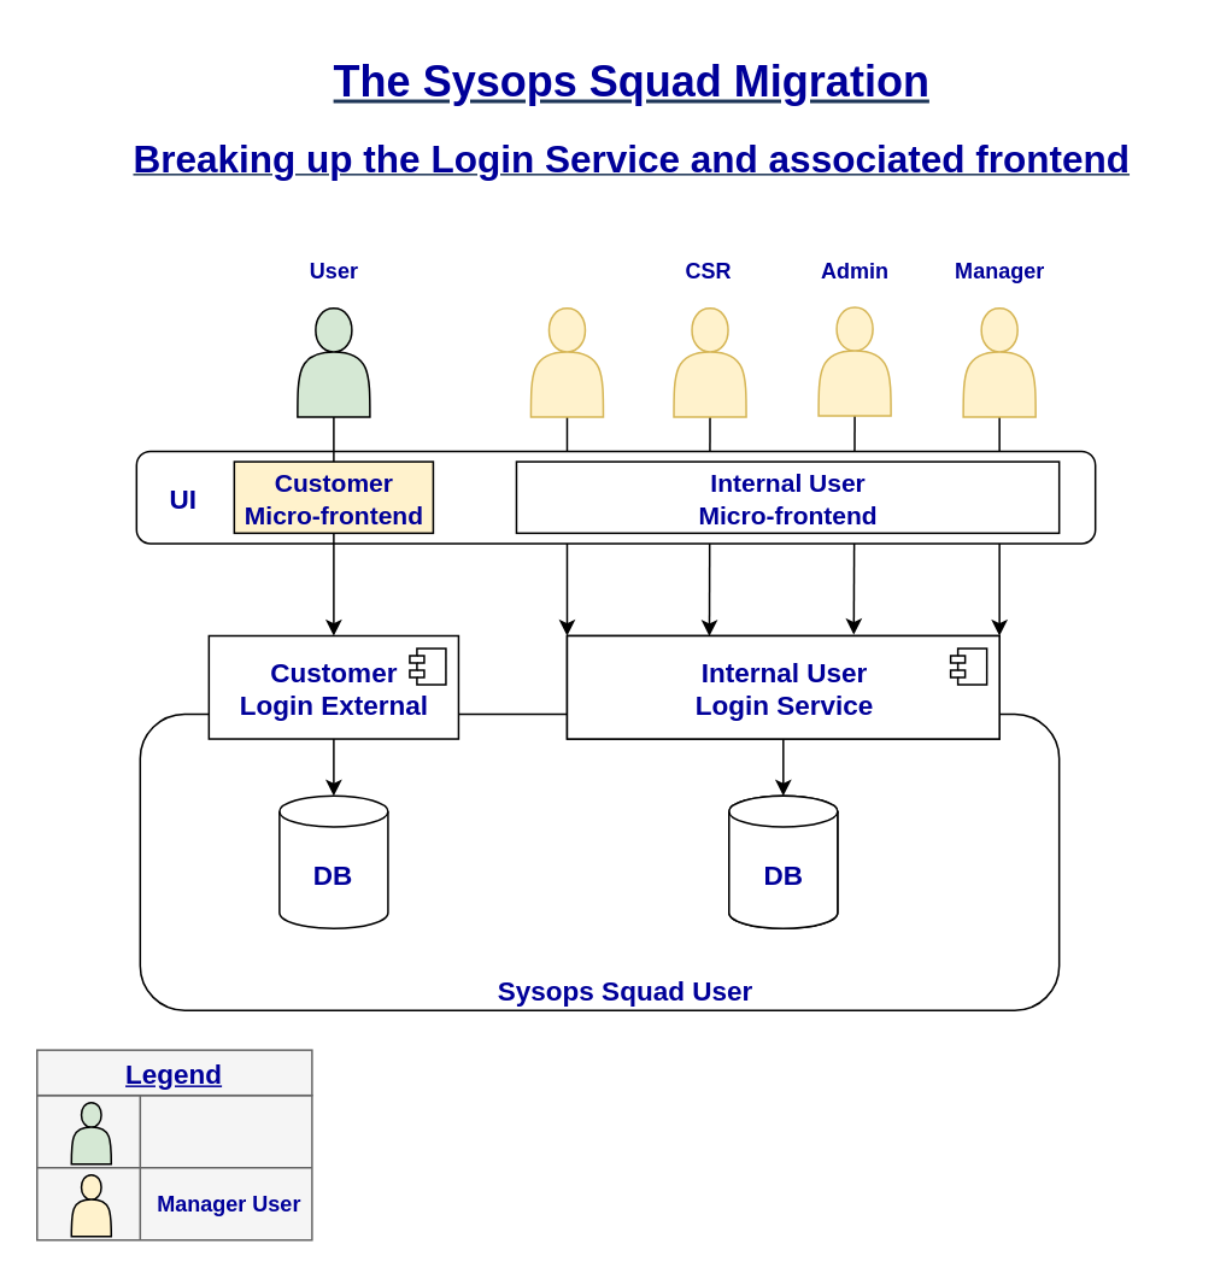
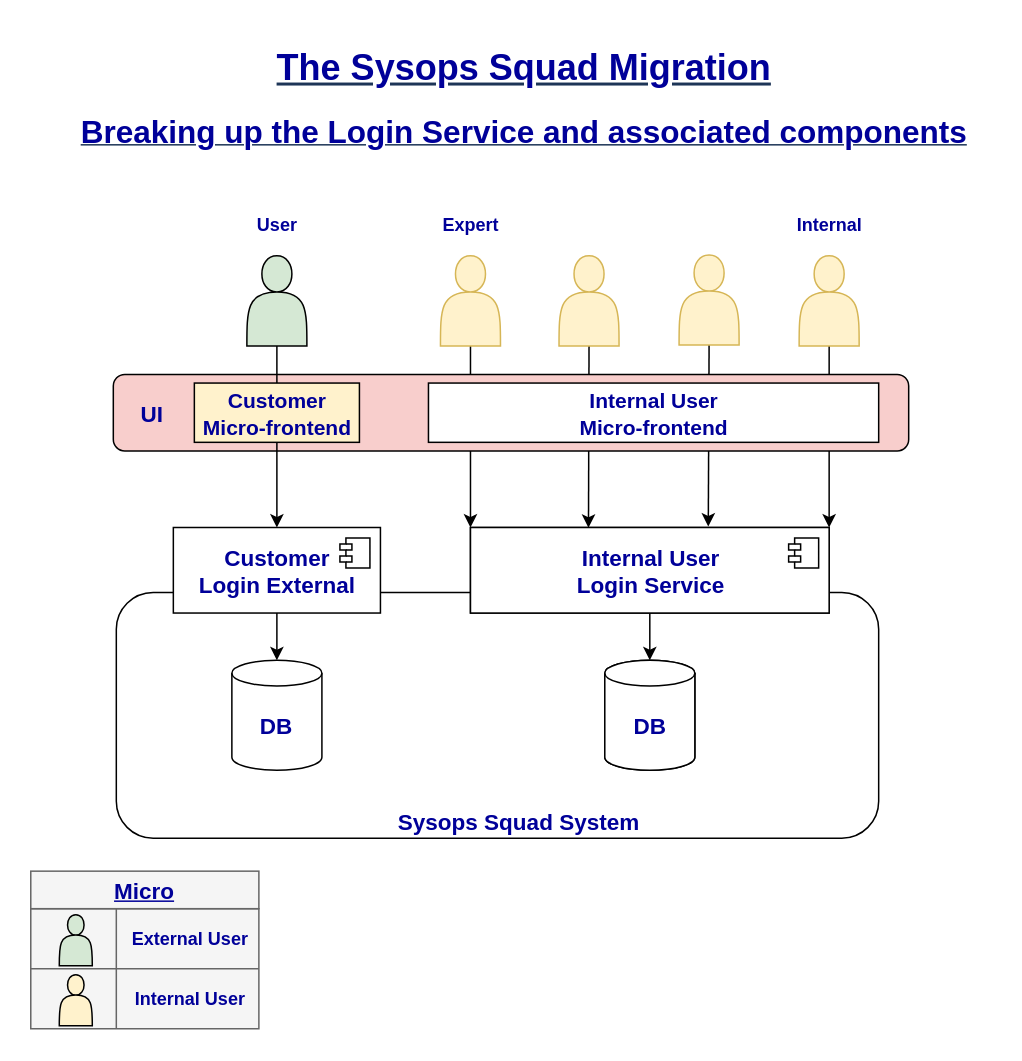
- <mxCell id="22" value="&lt;h1&gt;&lt;b style=&quot;color: rgb(0 , 0 , 153)&quot;&gt;&lt;font style=&quot;font-size: 24px&quot;&gt;The Sysops Squad Migration&lt;/font&gt;&lt;/b&gt;&lt;/h1&gt;&lt;h3&gt;&lt;font color=&quot;#000099&quot; size=&quot;1&quot;&gt;&lt;b style=&quot;font-size: 21px&quot;&gt;&lt;span&gt;Breaking up the Login Service and associated frontend&lt;/span&gt;&lt;/b&gt;&lt;/font&gt;&lt;/h3&gt;" style="text;html=1;strokeColor=none;fillColor=none;align=center;verticalAlign=middle;whiteSpace=wrap;rounded=0;fontColor=#1D3557;fontStyle=4" vertex="1" parent="21"><mxGeometry x="19" width="620" height="87" as="geometry" /></mxCell>
+ <mxCell id="22" value="&lt;h1&gt;&lt;b style=&quot;color: rgb(0 , 0 , 153)&quot;&gt;&lt;font style=&quot;font-size: 24px&quot;&gt;The Sysops Squad Migration&lt;/font&gt;&lt;/b&gt;&lt;/h1&gt;&lt;h3&gt;&lt;font color=&quot;#000099&quot; size=&quot;1&quot;&gt;&lt;b style=&quot;font-size: 21px&quot;&gt;&lt;span&gt;Breaking up the Login Service and associated components&lt;/span&gt;&lt;/b&gt;&lt;/font&gt;&lt;/h3&gt;" style="text;html=1;strokeColor=none;fillColor=none;align=center;verticalAlign=middle;whiteSpace=wrap;rounded=0;fontColor=#1D3557;fontStyle=4" vertex="1" parent="21"><mxGeometry x="19" width="620" height="87" as="geometry" /></mxCell>
+ <mxCell id="43" value="Expert" style="text;html=1;resizable=0;autosize=1;align=center;verticalAlign=middle;points=[];fillColor=none;strokeColor=none;rounded=0;fontStyle=1;fontColor=#000099;" vertex="1" parent="41"><mxGeometry width="50" height="20" as="geometry" /></mxCell>
- <mxCell id="9" value="CSR" style="text;html=1;resizable=0;autosize=1;align=center;verticalAlign=middle;points=[];fillColor=none;strokeColor=none;rounded=0;fontStyle=1;fontColor=#000099;" vertex="1" parent="7"><mxGeometry width="40" height="20" as="geometry" /></mxCell>
- <mxCell id="12" value="Admin" style="text;html=1;resizable=0;autosize=1;align=center;verticalAlign=middle;points=[];fillColor=none;strokeColor=none;rounded=0;fontStyle=1;fontColor=#000099;" vertex="1" parent="10"><mxGeometry width="50" height="20" as="geometry" /></mxCell>
- <mxCell id="15" value="Manager" style="text;html=1;resizable=0;autosize=1;align=center;verticalAlign=middle;points=[];fillColor=none;strokeColor=none;rounded=0;fontStyle=1;fontColor=#000099;" vertex="1" parent="13"><mxGeometry width="70" height="20" as="geometry" /></mxCell>
+ <mxCell id="15" value="Internal" style="text;html=1;resizable=0;autosize=1;align=center;verticalAlign=middle;points=[];fillColor=none;strokeColor=none;rounded=0;fontStyle=1;fontColor=#000099;" vertex="1" parent="13"><mxGeometry width="70" height="20" as="geometry" /></mxCell>
- <mxCell id="38" value="&lt;span style=&quot;color: rgb(0 , 0 , 153) ; font-weight: 700&quot;&gt;&lt;font style=&quot;font-size: 15px&quot;&gt;&amp;nbsp; &amp;nbsp; UI&lt;/font&gt;&lt;/span&gt;" style="whiteSpace=wrap;html=1;rounded=1;align=left;" vertex="1" parent="37"><mxGeometry y="109" width="530" height="51" as="geometry" /></mxCell>
+ <mxCell id="38" value="&lt;span style=&quot;color: rgb(0 , 0 , 153) ; font-weight: 700&quot;&gt;&lt;font style=&quot;font-size: 15px&quot;&gt;&amp;nbsp; &amp;nbsp; UI&lt;/font&gt;&lt;/span&gt;" style="whiteSpace=wrap;html=1;rounded=1;align=left;fillColor=#f8cecc;" vertex="1" parent="37"><mxGeometry y="109" width="530" height="51" as="geometry" /></mxCell>
- <mxCell id="40" value="Sysops Squad User" style="text;html=1;resizable=0;autosize=1;align=center;verticalAlign=middle;points=[];fillColor=none;strokeColor=none;rounded=0;fontStyle=1;fontColor=#000099;fontSize=15;" vertex="1" parent="37"><mxGeometry x="180" y="397.313" width="180" height="20" as="geometry" /></mxCell>
+ <mxCell id="40" value="Sysops Squad System" style="text;html=1;resizable=0;autosize=1;align=center;verticalAlign=middle;points=[];fillColor=none;strokeColor=none;rounded=0;fontStyle=1;fontColor=#000099;fontSize=15;" vertex="1" parent="37"><mxGeometry x="180" y="397.313" width="180" height="20" as="geometry" /></mxCell>
- <mxCell id="36" value="Legend" style="text;html=1;strokeColor=none;fillColor=none;align=center;verticalAlign=middle;whiteSpace=wrap;rounded=0;labelBackgroundColor=none;fontSize=15;fontColor=#000099;fontStyle=5" vertex="1" parent="23"><mxGeometry x="51" y="2.5" width="50" height="20" as="geometry" /></mxCell>
+ <mxCell id="36" value="Micro" style="text;html=1;strokeColor=none;fillColor=none;align=center;verticalAlign=middle;whiteSpace=wrap;rounded=0;labelBackgroundColor=none;fontSize=15;fontColor=#000099;fontStyle=5" vertex="1" parent="23"><mxGeometry x="51" y="2.5" width="50" height="20" as="geometry" /></mxCell>
+ <mxCell id="32" value="External User" style="text;html=1;resizable=0;autosize=1;align=center;verticalAlign=middle;points=[];fillColor=none;strokeColor=none;rounded=0;fontStyle=1;fontColor=#000099;" vertex="1" parent="23"><mxGeometry x="62" y="37" width="88" height="18" as="geometry" /></mxCell>
- <mxCell id="34" value="Manager User" style="text;html=1;resizable=0;autosize=1;align=center;verticalAlign=middle;points=[];fillColor=none;strokeColor=none;rounded=0;fontStyle=1;fontColor=#000099;" vertex="1" parent="23"><mxGeometry x="64" y="77" width="84" height="18" as="geometry" /></mxCell>
+ <mxCell id="34" value="Internal User" style="text;html=1;resizable=0;autosize=1;align=center;verticalAlign=middle;points=[];fillColor=none;strokeColor=none;rounded=0;fontStyle=1;fontColor=#000099;" vertex="1" parent="23"><mxGeometry x="64" y="77" width="84" height="18" as="geometry" /></mxCell>
